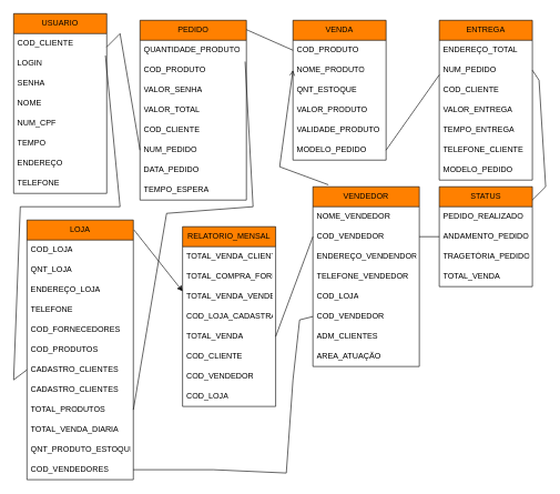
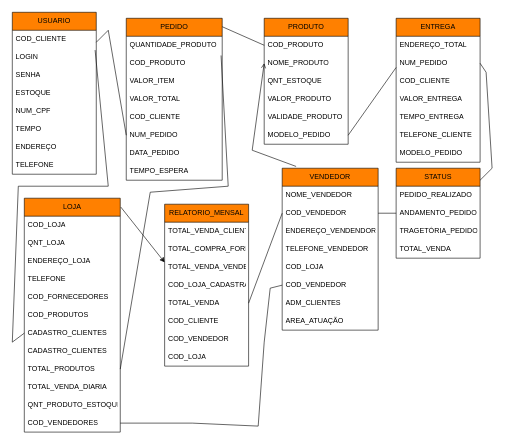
- <mxCell id="11" value="VENDA" style="swimlane;fontStyle=0;childLayout=stackLayout;horizontal=1;startSize=30;horizontalStack=0;resizeParent=1;resizeParentMax=0;resizeLast=0;collapsible=1;marginBottom=0;whiteSpace=wrap;html=1;fillColor=#FF8000;" vertex="1" parent="1"><mxGeometry x="440" y="30" width="140" height="210" as="geometry" /></mxCell>
+ <mxCell id="11" value="PRODUTO" style="swimlane;fontStyle=0;childLayout=stackLayout;horizontal=1;startSize=30;horizontalStack=0;resizeParent=1;resizeParentMax=0;resizeLast=0;collapsible=1;marginBottom=0;whiteSpace=wrap;html=1;fillColor=#FF8000;" vertex="1" parent="1"><mxGeometry x="440" y="30" width="140" height="210" as="geometry" /></mxCell>
- <mxCell id="21" value="VALOR_SENHA" style="text;strokeColor=none;fillColor=none;align=left;verticalAlign=middle;spacingLeft=4;spacingRight=4;overflow=hidden;points=[[0,0.5],[1,0.5]];portConstraint=eastwest;rotatable=0;whiteSpace=wrap;html=1;" vertex="1" parent="18"><mxGeometry y="90" width="160" height="30" as="geometry" /></mxCell>
+ <mxCell id="21" value="VALOR_ITEM" style="text;strokeColor=none;fillColor=none;align=left;verticalAlign=middle;spacingLeft=4;spacingRight=4;overflow=hidden;points=[[0,0.5],[1,0.5]];portConstraint=eastwest;rotatable=0;whiteSpace=wrap;html=1;" vertex="1" parent="18"><mxGeometry y="90" width="160" height="30" as="geometry" /></mxCell>
- <mxCell id="6" value="NOME" style="text;strokeColor=none;fillColor=none;align=left;verticalAlign=middle;spacingLeft=4;spacingRight=4;overflow=hidden;points=[[0,0.5],[1,0.5]];portConstraint=eastwest;rotatable=0;whiteSpace=wrap;html=1;" vertex="1" parent="2"><mxGeometry y="120" width="140" height="30" as="geometry" /></mxCell>
+ <mxCell id="6" value="ESTOQUE" style="text;strokeColor=none;fillColor=none;align=left;verticalAlign=middle;spacingLeft=4;spacingRight=4;overflow=hidden;points=[[0,0.5],[1,0.5]];portConstraint=eastwest;rotatable=0;whiteSpace=wrap;html=1;" vertex="1" parent="2"><mxGeometry y="120" width="140" height="30" as="geometry" /></mxCell>
